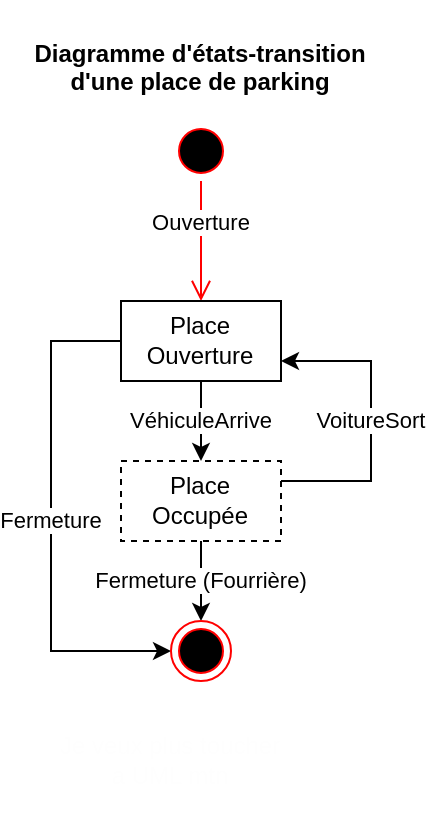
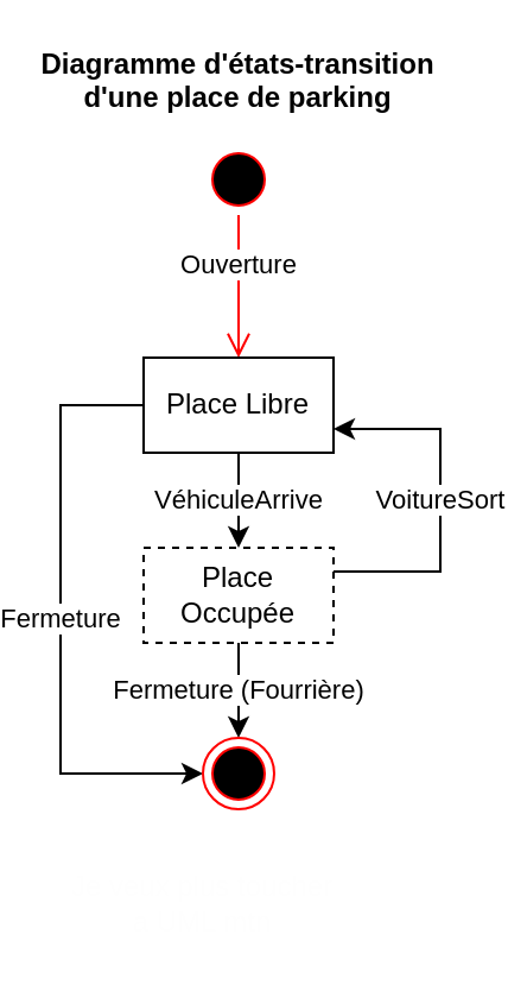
- <mxCell id="7" value="Place Ouverture" style="rounded=0;whiteSpace=wrap;html=1;" vertex="1" parent="1"><mxGeometry x="60" y="150" width="80" height="40" as="geometry" /></mxCell>
+ <mxCell id="7" value="Place Libre" style="rounded=0;whiteSpace=wrap;html=1;" vertex="1" parent="1"><mxGeometry x="60" y="150" width="80" height="40" as="geometry" /></mxCell>
